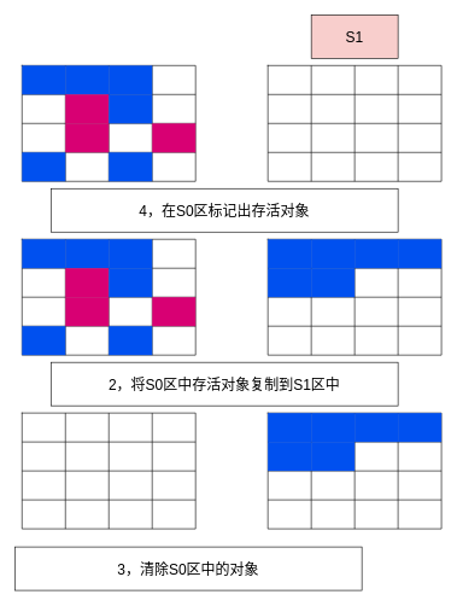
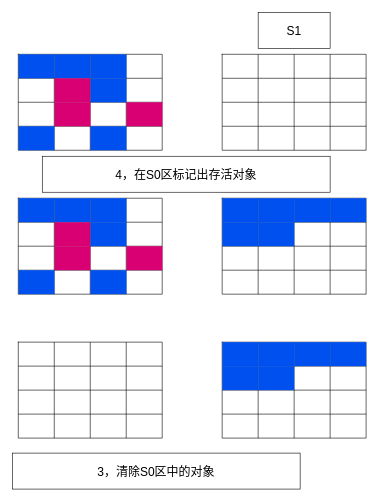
- <mxCell id="23" value="S1" style="rounded=0;whiteSpace=wrap;html=1;fontSize=20;fillColor=#f8cecc;" vertex="1" parent="1"><mxGeometry x="430" y="20" width="120" height="60" as="geometry" /></mxCell>
+ <mxCell id="23" value="S1" style="rounded=0;whiteSpace=wrap;html=1;fontSize=20;" vertex="1" parent="1"><mxGeometry x="430" y="20" width="120" height="60" as="geometry" /></mxCell>
- <mxCell id="130" value="2，将S0区中存活对象复制到S1区中" style="rounded=0;whiteSpace=wrap;html=1;fontSize=20;" vertex="1" parent="1"><mxGeometry x="70" y="500" width="480" height="60" as="geometry" /></mxCell>
